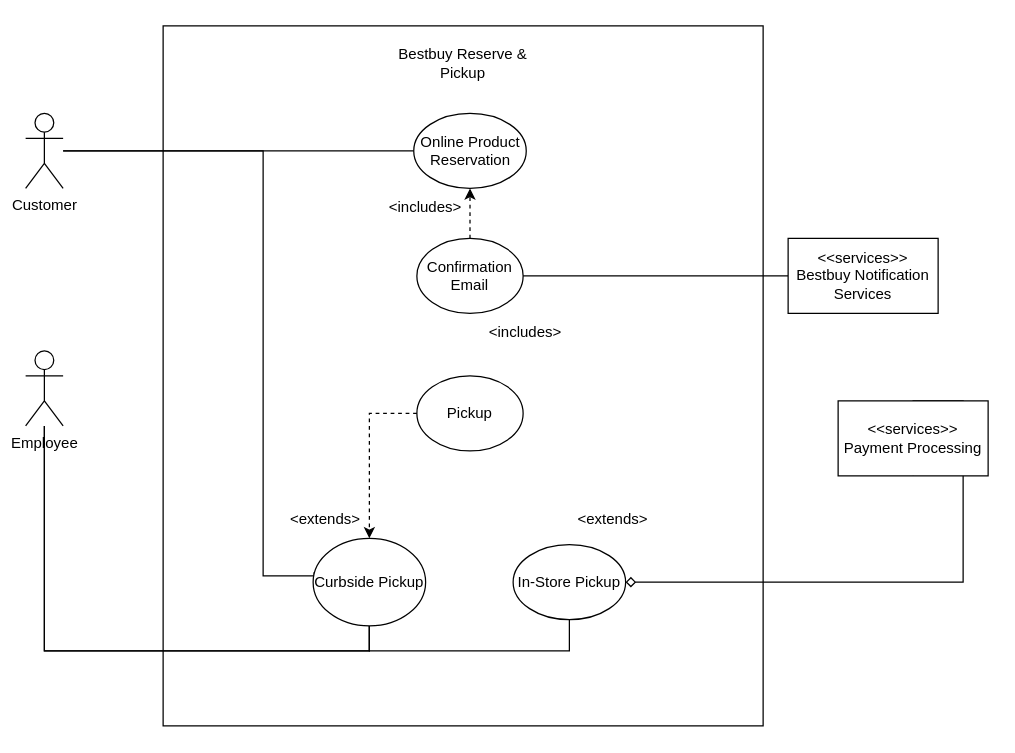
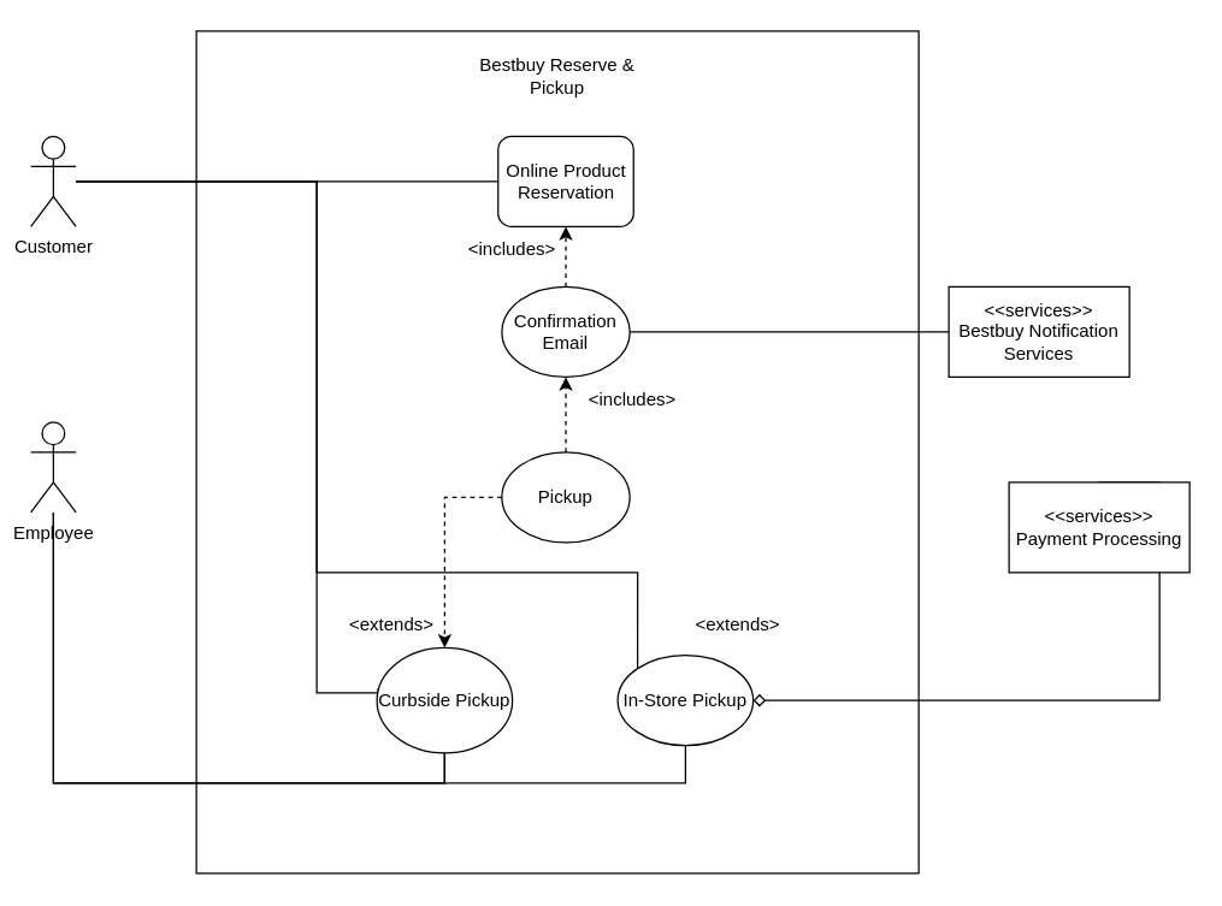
- <mxCell id="18" value="Online Product Reservation" style="ellipse;whiteSpace=wrap;html=1;" vertex="1" parent="1"><mxGeometry x="330.5" y="90" width="90" height="60" as="geometry" /></mxCell>
+ <mxCell id="18" value="Online Product Reservation" style="whiteSpace=wrap;html=1;rounded=1;" vertex="1" parent="1"><mxGeometry x="330.5" y="90" width="90" height="60" as="geometry" /></mxCell>
+ <mxCell id="14" style="edgeStyle=orthogonalEdgeStyle;rounded=0;orthogonalLoop=1;jettySize=auto;html=1;exitX=0.5;exitY=0;exitDx=0;exitDy=0;endArrow=classic;endFill=1;dashed=1;" edge="1" parent="1" source="15" target="24"><mxGeometry relative="1" as="geometry" /></mxCell>
+ <mxCell id="9" style="edgeStyle=orthogonalEdgeStyle;rounded=0;orthogonalLoop=1;jettySize=auto;html=1;entryX=0;entryY=0;entryDx=0;entryDy=0;endArrow=none;endFill=0;" edge="1" parent="1" source="10" target="17"><mxGeometry relative="1" as="geometry"><Array as="points"><mxPoint x="210" y="120" /><mxPoint x="210" y="380" /><mxPoint x="423" y="380" /></Array></mxGeometry></mxCell>
